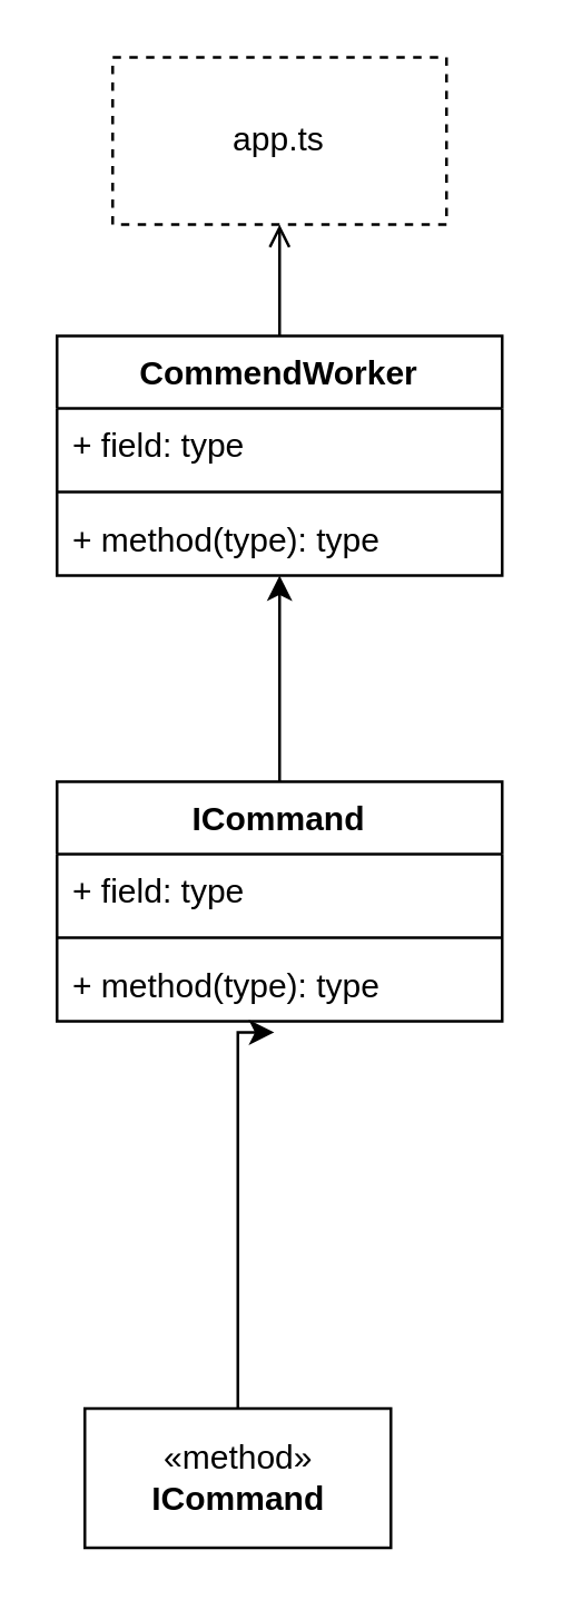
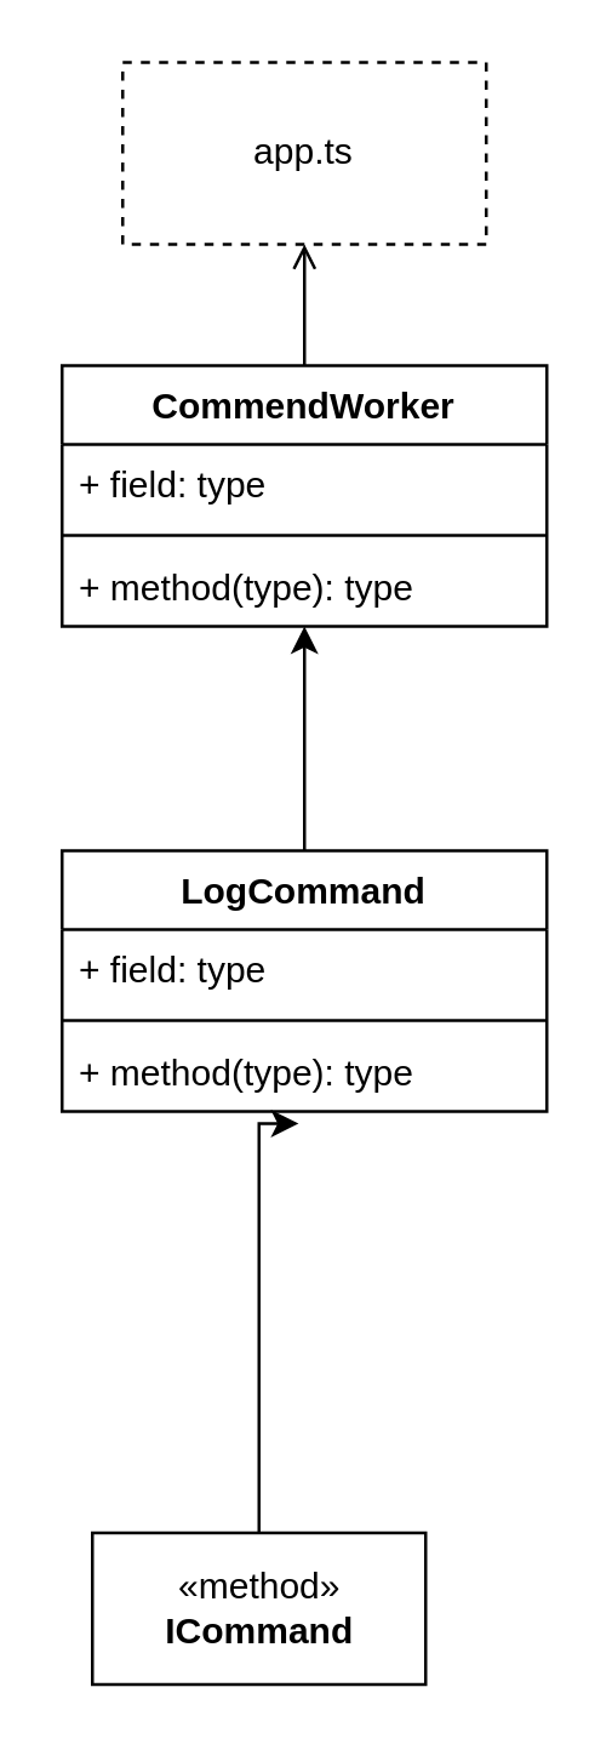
- <mxCell id="5" value="ICommand" style="swimlane;fontStyle=1;align=center;verticalAlign=top;childLayout=stackLayout;horizontal=1;startSize=26;horizontalStack=0;resizeParent=1;resizeParentMax=0;resizeLast=0;collapsible=1;marginBottom=0;" vertex="1" parent="1"><mxGeometry x="20" y="280" width="160" height="86" as="geometry" /></mxCell>
+ <mxCell id="5" value="LogCommand" style="swimlane;fontStyle=1;align=center;verticalAlign=top;childLayout=stackLayout;horizontal=1;startSize=26;horizontalStack=0;resizeParent=1;resizeParentMax=0;resizeLast=0;collapsible=1;marginBottom=0;" vertex="1" parent="1"><mxGeometry x="20" y="280" width="160" height="86" as="geometry" /></mxCell>
